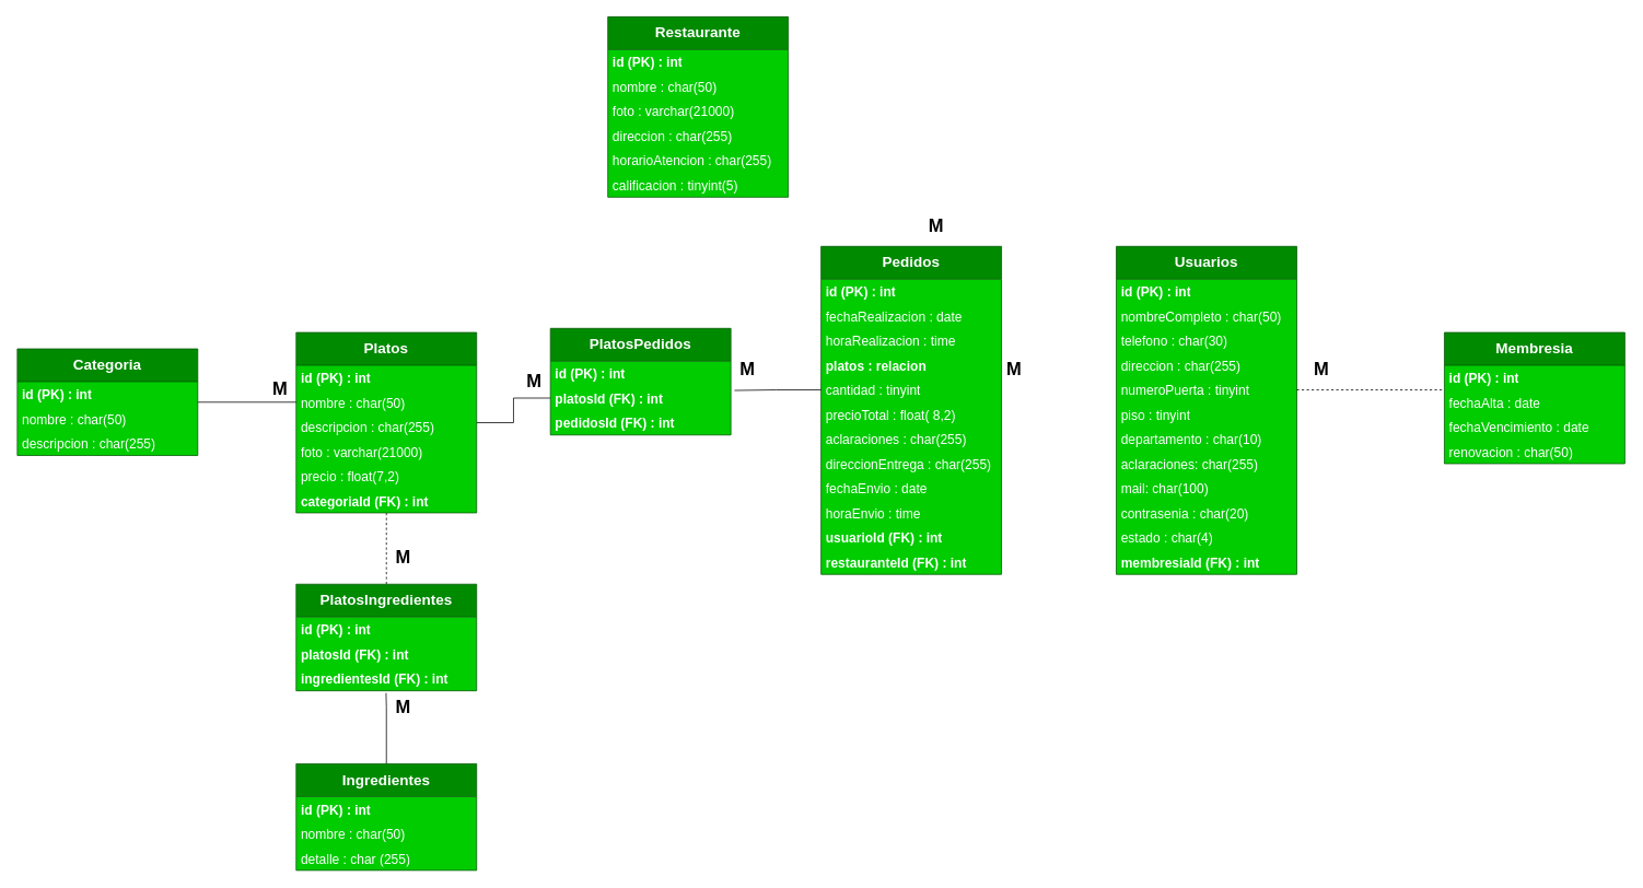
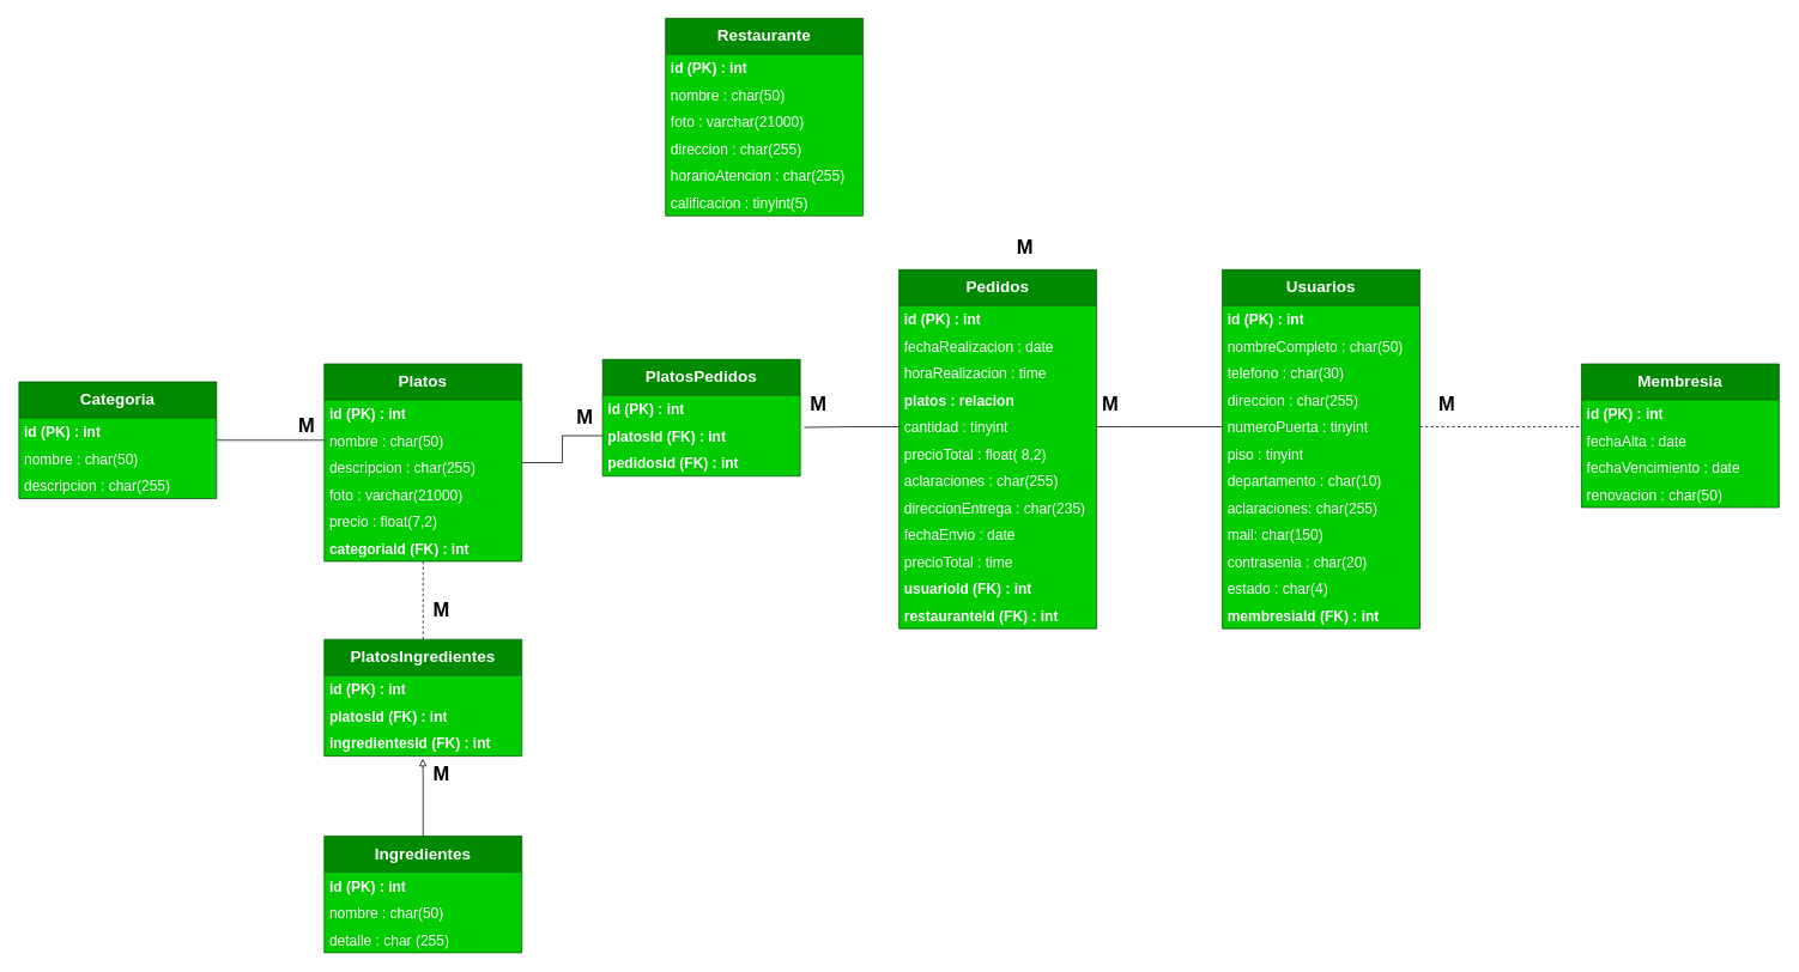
+ <mxCell id="28" style="edgeStyle=orthogonalEdgeStyle;rounded=0;orthogonalLoop=1;jettySize=auto;html=1;entryX=0;entryY=0.5;entryDx=0;entryDy=0;endArrow=none;endFill=0;" edge="1" parent="1" source="29" target="47"><mxGeometry relative="1" as="geometry"><Array as="points"><mxPoint x="1250" y="475" /><mxPoint x="1250" y="475" /></Array></mxGeometry></mxCell>
- <mxCell id="37" value="&lt;font color=&quot;#ffffff&quot;&gt;direccionEntrega : char(255)&lt;/font&gt;" style="text;strokeColor=none;fillColor=none;align=left;verticalAlign=top;spacingLeft=4;spacingRight=4;overflow=hidden;rotatable=0;points=[[0,0.5],[1,0.5]];portConstraint=eastwest;whiteSpace=wrap;html=1;fontStyle=0;fontSize=16;" vertex="1" parent="29"><mxGeometry y="250" width="220" height="30" as="geometry" /></mxCell>
+ <mxCell id="37" value="&lt;font color=&quot;#ffffff&quot;&gt;direccionEntrega : char(235)&lt;/font&gt;" style="text;strokeColor=none;fillColor=none;align=left;verticalAlign=top;spacingLeft=4;spacingRight=4;overflow=hidden;rotatable=0;points=[[0,0.5],[1,0.5]];portConstraint=eastwest;whiteSpace=wrap;html=1;fontStyle=0;fontSize=16;" vertex="1" parent="29"><mxGeometry y="250" width="220" height="30" as="geometry" /></mxCell>
- <mxCell id="51" value="&lt;font color=&quot;#ffffff&quot; style=&quot;font-size: 16px;&quot;&gt;mail: char(100)&lt;/font&gt;" style="text;strokeColor=none;fillColor=none;align=left;verticalAlign=top;spacingLeft=4;spacingRight=4;overflow=hidden;rotatable=0;points=[[0,0.5],[1,0.5]];portConstraint=eastwest;whiteSpace=wrap;html=1;fontStyle=0;fontSize=16;" vertex="1" parent="42"><mxGeometry y="280" width="220" height="30" as="geometry" /></mxCell>
+ <mxCell id="51" value="&lt;font color=&quot;#ffffff&quot; style=&quot;font-size: 16px;&quot;&gt;mail: char(150)&lt;/font&gt;" style="text;strokeColor=none;fillColor=none;align=left;verticalAlign=top;spacingLeft=4;spacingRight=4;overflow=hidden;rotatable=0;points=[[0,0.5],[1,0.5]];portConstraint=eastwest;whiteSpace=wrap;html=1;fontStyle=0;fontSize=16;" vertex="1" parent="42"><mxGeometry y="280" width="220" height="30" as="geometry" /></mxCell>
- <mxCell id="39" value="&lt;font color=&quot;#ffffff&quot;&gt;horaEnvio : time&lt;/font&gt;" style="text;strokeColor=none;fillColor=none;align=left;verticalAlign=top;spacingLeft=4;spacingRight=4;overflow=hidden;rotatable=0;points=[[0,0.5],[1,0.5]];portConstraint=eastwest;whiteSpace=wrap;html=1;fontStyle=0;fontSize=16;" vertex="1" parent="29"><mxGeometry y="310" width="220" height="30" as="geometry" /></mxCell>
+ <mxCell id="39" value="&lt;font color=&quot;#ffffff&quot;&gt;precioTotal : time&lt;/font&gt;" style="text;strokeColor=none;fillColor=none;align=left;verticalAlign=top;spacingLeft=4;spacingRight=4;overflow=hidden;rotatable=0;points=[[0,0.5],[1,0.5]];portConstraint=eastwest;whiteSpace=wrap;html=1;fontStyle=0;fontSize=16;" vertex="1" parent="29"><mxGeometry y="310" width="220" height="30" as="geometry" /></mxCell>
- <mxCell id="23" style="edgeStyle=orthogonalEdgeStyle;rounded=0;orthogonalLoop=1;jettySize=auto;html=1;entryX=0.498;entryY=1.092;entryDx=0;entryDy=0;entryPerimeter=0;endArrow=none;endFill=0;" edge="1" parent="1" source="24" target="75"><mxGeometry relative="1" as="geometry"><Array as="points"><mxPoint x="470" y="862" /><mxPoint x="470" y="862" /></Array></mxGeometry></mxCell>
+ <mxCell id="23" style="edgeStyle=orthogonalEdgeStyle;rounded=0;orthogonalLoop=1;jettySize=auto;html=1;entryX=0.498;entryY=1.092;entryDx=0;entryDy=0;entryPerimeter=0;endArrow=block;endFill=0;" edge="1" parent="1" source="24" target="75"><mxGeometry relative="1" as="geometry"><Array as="points"><mxPoint x="470" y="862" /><mxPoint x="470" y="862" /></Array></mxGeometry></mxCell>
